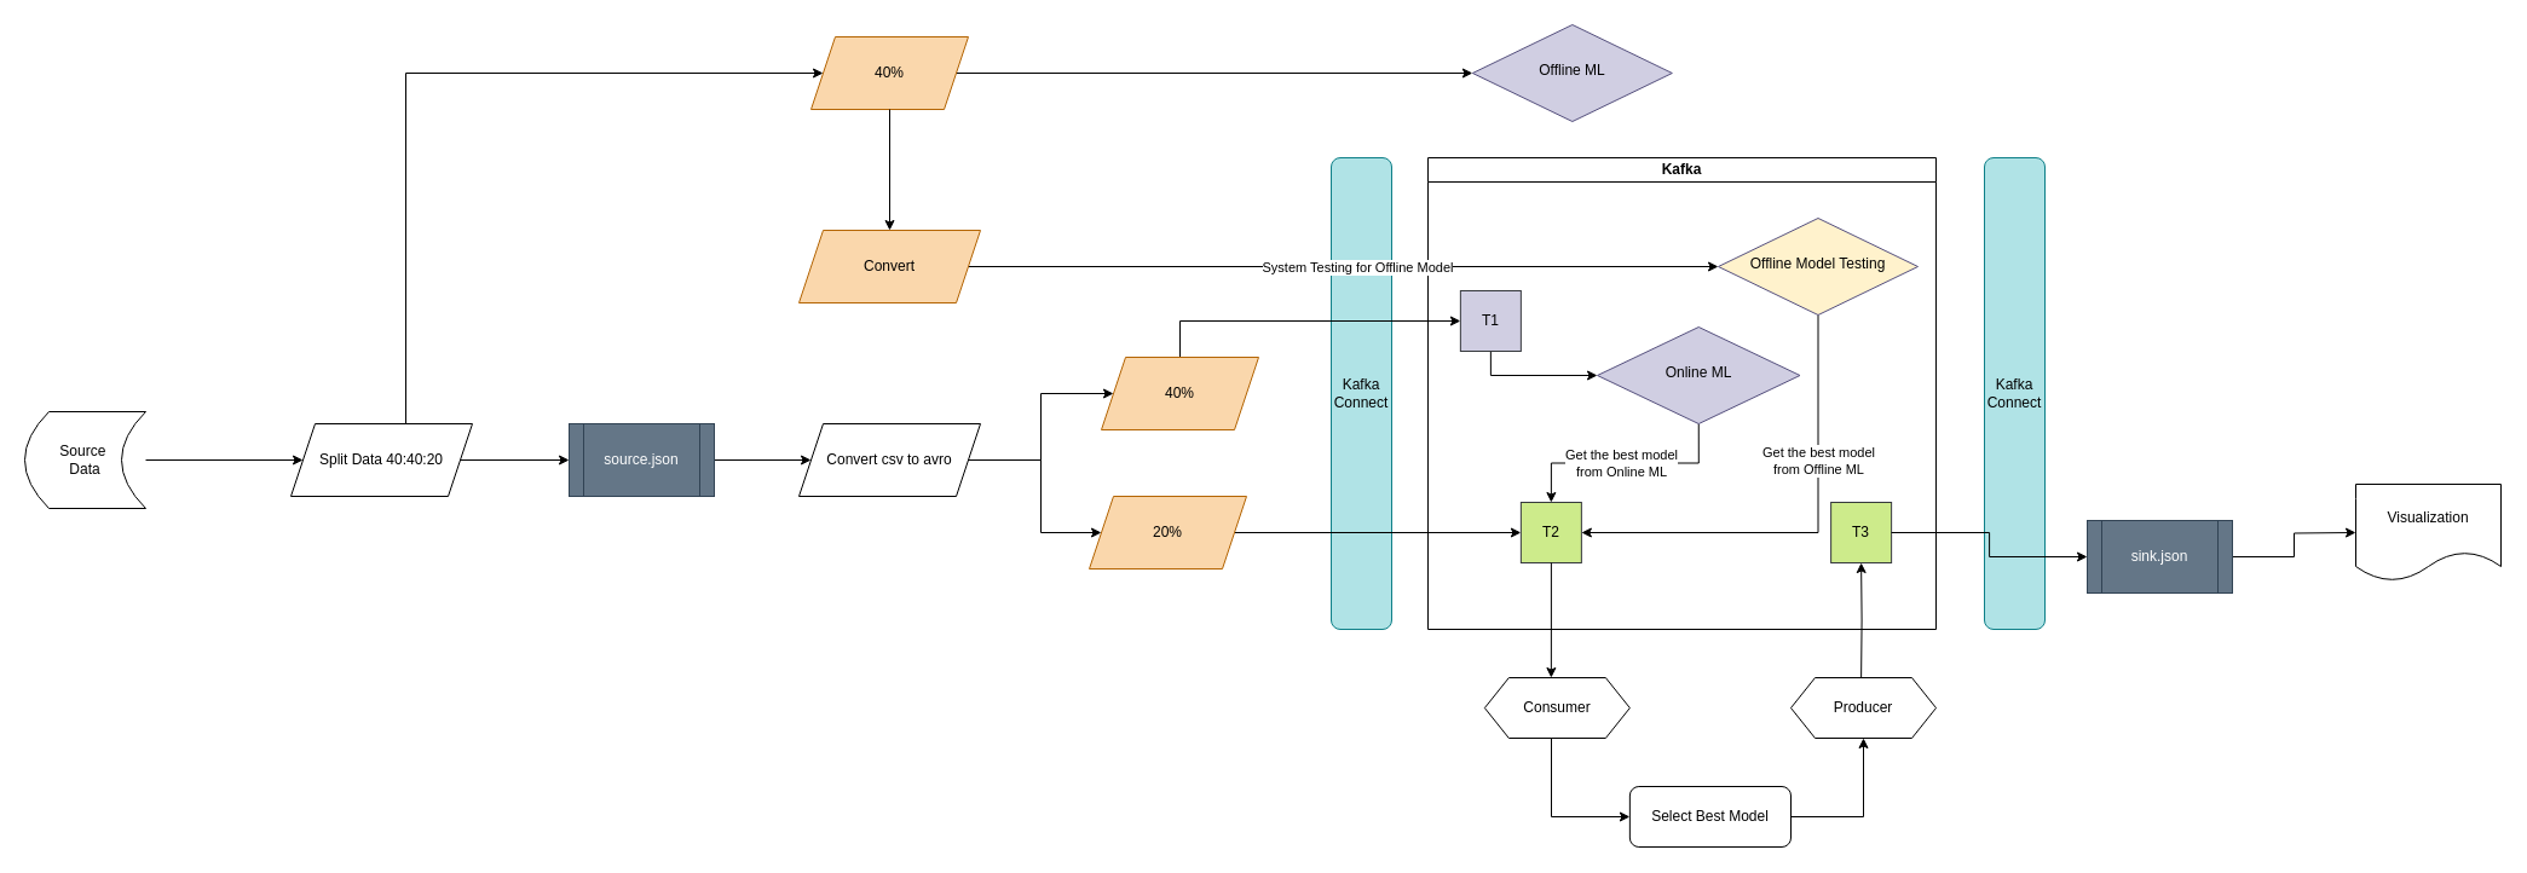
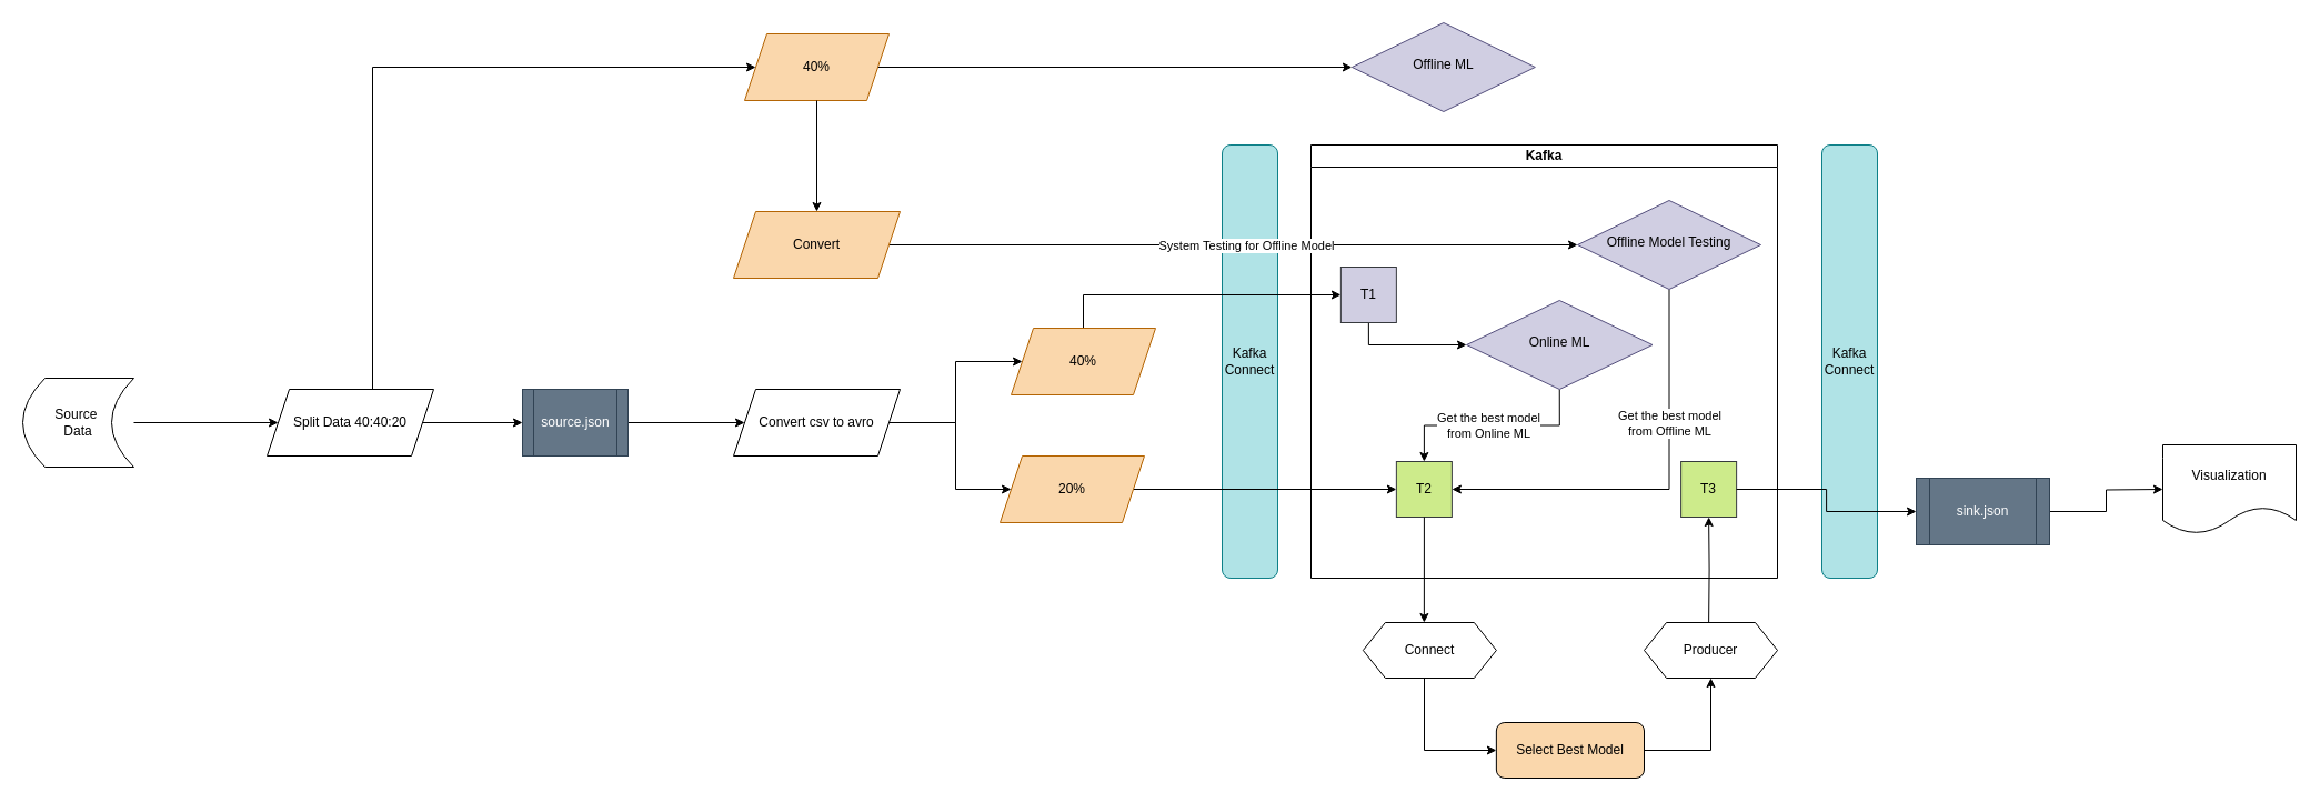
- <mxCell id="10" value="Offline Model Testing" style="rhombus;whiteSpace=wrap;html=1;shadow=0;fontFamily=Helvetica;fontSize=12;align=center;strokeWidth=1;spacing=6;spacingTop=-4;fillColor=#fff2cc;strokeColor=#56517e;" vertex="1" parent="2"><mxGeometry x="240" y="50" width="165" height="80" as="geometry" /></mxCell>
+ <mxCell id="10" value="Offline Model Testing" style="rhombus;whiteSpace=wrap;html=1;shadow=0;fontFamily=Helvetica;fontSize=12;align=center;strokeWidth=1;spacing=6;spacingTop=-4;fillColor=#d0cee2;strokeColor=#56517e;" vertex="1" parent="2"><mxGeometry x="240" y="50" width="165" height="80" as="geometry" /></mxCell>
- <mxCell id="40" value="source.json" style="shape=process;whiteSpace=wrap;html=1;backgroundOutline=1;fillColor=#647687;fontColor=#ffffff;strokeColor=#314354;" vertex="1" parent="1"><mxGeometry x="470" y="350" width="120" height="60" as="geometry" /></mxCell>
+ <mxCell id="40" value="source.json" style="shape=process;whiteSpace=wrap;html=1;backgroundOutline=1;fillColor=#647687;fontColor=#ffffff;strokeColor=#314354;" vertex="1" parent="1"><mxGeometry x="470" y="350" width="95" height="60" as="geometry" /></mxCell>
- <mxCell id="45" value="Consumer" style="shape=hexagon;perimeter=hexagonPerimeter2;whiteSpace=wrap;html=1;fixedSize=1;" vertex="1" parent="1"><mxGeometry x="1226.87" y="560" width="120" height="50" as="geometry" /></mxCell>
+ <mxCell id="45" value="Connect" style="shape=hexagon;perimeter=hexagonPerimeter2;whiteSpace=wrap;html=1;fixedSize=1;" vertex="1" parent="1"><mxGeometry x="1226.87" y="560" width="120" height="50" as="geometry" /></mxCell>
- <mxCell id="32" value="Select Best Model" style="rounded=1;whiteSpace=wrap;html=1;fontSize=12;glass=0;strokeWidth=1;shadow=0;direction=south;" parent="1" vertex="1"><mxGeometry x="1346.87" y="650" width="133.13" height="50" as="geometry" /></mxCell>
+ <mxCell id="32" value="Select Best Model" style="rounded=1;whiteSpace=wrap;html=1;fontSize=12;glass=0;strokeWidth=1;shadow=0;direction=south;fillColor=#fad7ac;" parent="1" vertex="1"><mxGeometry x="1346.87" y="650" width="133.13" height="50" as="geometry" /></mxCell>
